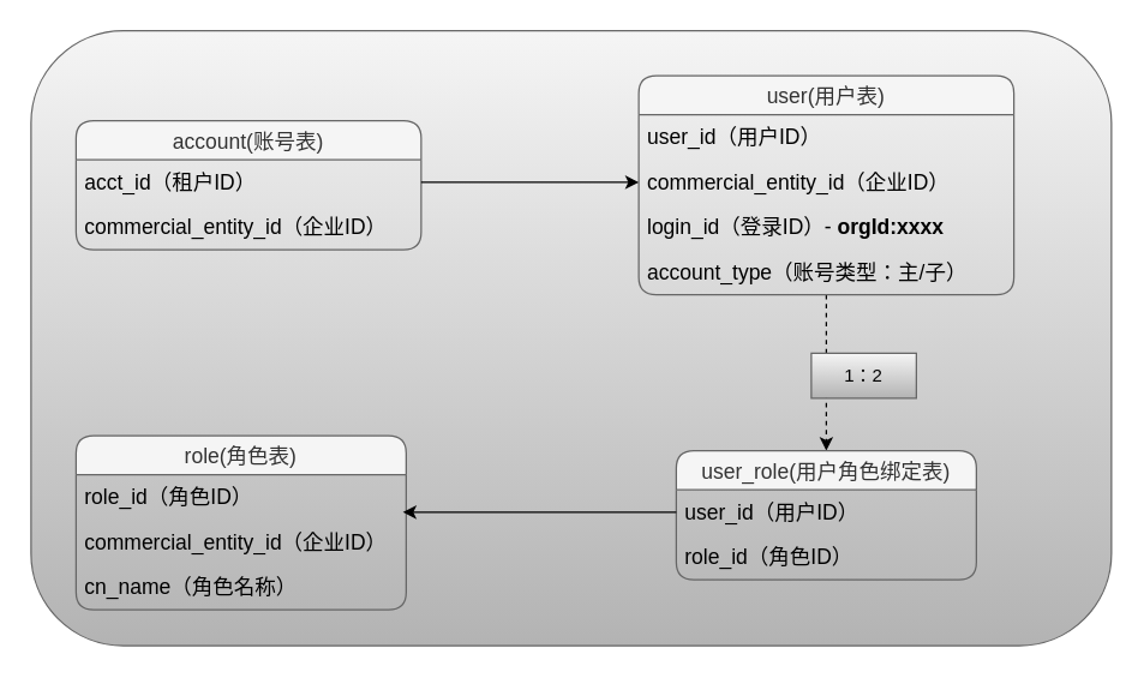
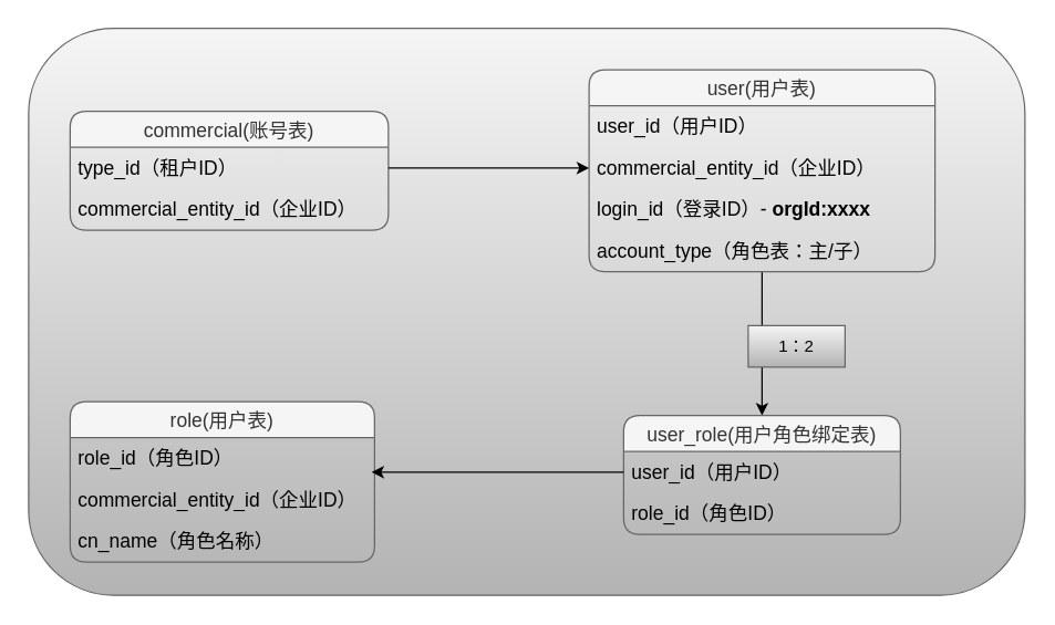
- <mxCell id="3" value="account(账号表)" style="swimlane;fontStyle=0;childLayout=stackLayout;horizontal=1;startSize=26;horizontalStack=0;resizeParent=1;resizeParentMax=0;resizeLast=0;collapsible=1;marginBottom=0;align=center;fontSize=14;shadow=0;rounded=1;fillColor=#f5f5f5;fontColor=#333333;strokeColor=#666666;" vertex="1" parent="1"><mxGeometry x="50" y="80" width="230" height="86" as="geometry" /></mxCell>
+ <mxCell id="3" value="commercial(账号表)" style="swimlane;fontStyle=0;childLayout=stackLayout;horizontal=1;startSize=26;horizontalStack=0;resizeParent=1;resizeParentMax=0;resizeLast=0;collapsible=1;marginBottom=0;align=center;fontSize=14;shadow=0;rounded=1;fillColor=#f5f5f5;fontColor=#333333;strokeColor=#666666;" vertex="1" parent="1"><mxGeometry x="50" y="80" width="230" height="86" as="geometry" /></mxCell>
- <mxCell id="4" value="&lt;font style=&quot;font-size: 14px;&quot;&gt;acct_id（租户ID）&lt;/font&gt;" style="text;strokeColor=none;fillColor=none;spacingLeft=4;spacingRight=4;overflow=hidden;rotatable=0;points=[[0,0.5],[1,0.5]];portConstraint=eastwest;fontSize=12;whiteSpace=wrap;html=1;" vertex="1" parent="3"><mxGeometry y="26" width="230" height="30" as="geometry" /></mxCell>
+ <mxCell id="4" value="&lt;font style=&quot;font-size: 14px;&quot;&gt;type_id（租户ID）&lt;/font&gt;" style="text;strokeColor=none;fillColor=none;spacingLeft=4;spacingRight=4;overflow=hidden;rotatable=0;points=[[0,0.5],[1,0.5]];portConstraint=eastwest;fontSize=12;whiteSpace=wrap;html=1;" vertex="1" parent="3"><mxGeometry y="26" width="230" height="30" as="geometry" /></mxCell>
- <mxCell id="11" value="&lt;font style=&quot;font-size: 14px;&quot;&gt;account_type（账号类型：主/子）&lt;/font&gt;" style="text;strokeColor=none;fillColor=none;spacingLeft=4;spacingRight=4;overflow=hidden;rotatable=0;points=[[0,0.5],[1,0.5]];portConstraint=eastwest;fontSize=12;whiteSpace=wrap;html=1;" vertex="1" parent="7"><mxGeometry y="116" width="250" height="30" as="geometry" /></mxCell>
+ <mxCell id="11" value="&lt;font style=&quot;font-size: 14px;&quot;&gt;account_type（角色表：主/子）&lt;/font&gt;" style="text;strokeColor=none;fillColor=none;spacingLeft=4;spacingRight=4;overflow=hidden;rotatable=0;points=[[0,0.5],[1,0.5]];portConstraint=eastwest;fontSize=12;whiteSpace=wrap;html=1;" vertex="1" parent="7"><mxGeometry y="116" width="250" height="30" as="geometry" /></mxCell>
- <mxCell id="6" style="edgeStyle=orthogonalEdgeStyle;rounded=0;orthogonalLoop=1;jettySize=auto;html=1;entryX=0.5;entryY=0;entryDx=0;entryDy=0;dashed=1;" edge="1" parent="1" source="7" target="13"><mxGeometry relative="1" as="geometry" /></mxCell>
+ <mxCell id="6" style="edgeStyle=orthogonalEdgeStyle;rounded=0;orthogonalLoop=1;jettySize=auto;html=1;entryX=0.5;entryY=0;entryDx=0;entryDy=0;" edge="1" parent="1" source="7" target="13"><mxGeometry relative="1" as="geometry" /></mxCell>
- <mxCell id="16" value="role(角色表)" style="swimlane;fontStyle=0;childLayout=stackLayout;horizontal=1;startSize=26;horizontalStack=0;resizeParent=1;resizeParentMax=0;resizeLast=0;collapsible=1;marginBottom=0;align=center;fontSize=14;shadow=0;rounded=1;fillColor=#f5f5f5;fontColor=#333333;strokeColor=#666666;" vertex="1" parent="1"><mxGeometry x="50" y="290" width="220" height="116" as="geometry" /></mxCell>
+ <mxCell id="16" value="role(用户表)" style="swimlane;fontStyle=0;childLayout=stackLayout;horizontal=1;startSize=26;horizontalStack=0;resizeParent=1;resizeParentMax=0;resizeLast=0;collapsible=1;marginBottom=0;align=center;fontSize=14;shadow=0;rounded=1;fillColor=#f5f5f5;fontColor=#333333;strokeColor=#666666;" vertex="1" parent="1"><mxGeometry x="50" y="290" width="220" height="116" as="geometry" /></mxCell>
